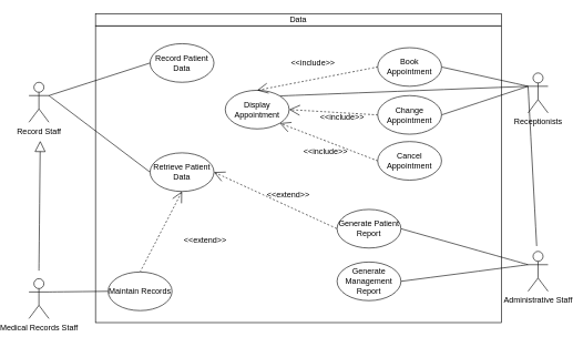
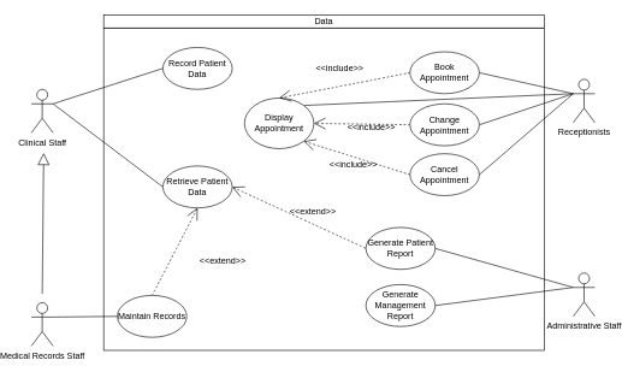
- <mxCell id="20" value="Display Appointment" style="ellipse;whiteSpace=wrap;html=1;hachureGap=4;gradientColor=none;" parent="1" vertex="1"><mxGeometry x="315" y="135" width="96" height="58" as="geometry" /></mxCell>
+ <mxCell id="20" value="Display Appointment" style="ellipse;whiteSpace=wrap;html=1;hachureGap=4;gradientColor=none;" parent="1" vertex="1"><mxGeometry x="315" y="135" width="96" height="70" as="geometry" /></mxCell>
- <mxCell id="6" value="Record Staff" style="shape=umlActor;verticalLabelPosition=bottom;verticalAlign=top;html=1;outlineConnect=0;hachureGap=4;" parent="1" vertex="1"><mxGeometry x="20" y="123" width="30" height="60" as="geometry" /></mxCell>
+ <mxCell id="6" value="Clinical Staff" style="shape=umlActor;verticalLabelPosition=bottom;verticalAlign=top;html=1;outlineConnect=0;hachureGap=4;" parent="1" vertex="1"><mxGeometry x="20" y="123" width="30" height="60" as="geometry" /></mxCell>
- <mxCell id="9" style="edgeStyle=none;curved=1;rounded=0;orthogonalLoop=1;jettySize=auto;html=1;exitX=0;exitY=0.333;exitDx=0;exitDy=0;exitPerimeter=0;endArrow=none;endFill=0;startSize=14;endSize=14;sourcePerimeterSpacing=8;targetPerimeterSpacing=8;" parent="1" source="10" target="16" edge="1"><mxGeometry relative="1" as="geometry" /></mxCell>
+ <mxCell id="9" style="edgeStyle=none;curved=1;rounded=0;orthogonalLoop=1;jettySize=auto;html=1;exitX=0;exitY=0.333;exitDx=0;exitDy=0;exitPerimeter=0;entryX=1;entryY=0.5;entryDx=0;entryDy=0;endArrow=none;endFill=0;startSize=14;endSize=14;sourcePerimeterSpacing=8;targetPerimeterSpacing=8;" parent="1" source="10" target="24" edge="1"><mxGeometry relative="1" as="geometry" /></mxCell>
